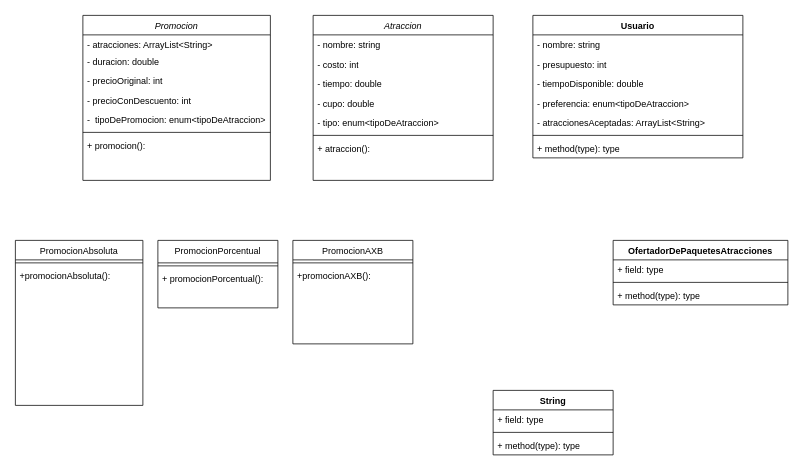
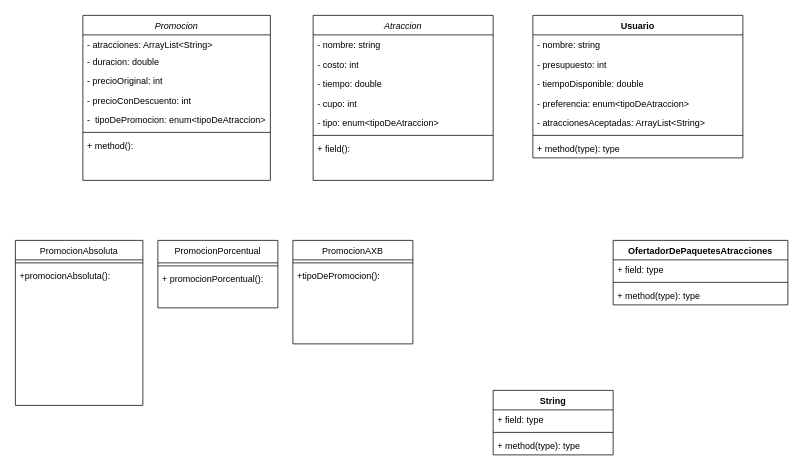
- <mxCell id="20" value="- cupo: double" style="text;strokeColor=none;fillColor=none;align=left;verticalAlign=top;spacingLeft=4;spacingRight=4;overflow=hidden;rotatable=0;points=[[0,0.5],[1,0.5]];portConstraint=eastwest;whiteSpace=wrap;html=1;" vertex="1" parent="16"><mxGeometry y="104" width="240" height="26" as="geometry" /></mxCell>
+ <mxCell id="20" value="- cupo: int" style="text;strokeColor=none;fillColor=none;align=left;verticalAlign=top;spacingLeft=4;spacingRight=4;overflow=hidden;rotatable=0;points=[[0,0.5],[1,0.5]];portConstraint=eastwest;whiteSpace=wrap;html=1;" vertex="1" parent="16"><mxGeometry y="104" width="240" height="26" as="geometry" /></mxCell>
- <mxCell id="9" value="+ promocion():" style="text;strokeColor=none;fillColor=none;align=left;verticalAlign=top;spacingLeft=4;spacingRight=4;overflow=hidden;rotatable=0;points=[[0,0.5],[1,0.5]];portConstraint=eastwest;whiteSpace=wrap;html=1;" vertex="1" parent="2"><mxGeometry y="160" width="250" height="26" as="geometry" /></mxCell>
+ <mxCell id="9" value="+ method():" style="text;strokeColor=none;fillColor=none;align=left;verticalAlign=top;spacingLeft=4;spacingRight=4;overflow=hidden;rotatable=0;points=[[0,0.5],[1,0.5]];portConstraint=eastwest;whiteSpace=wrap;html=1;" vertex="1" parent="2"><mxGeometry y="160" width="250" height="26" as="geometry" /></mxCell>
- <mxCell id="23" value="+ atraccion():" style="text;strokeColor=none;fillColor=none;align=left;verticalAlign=top;spacingLeft=4;spacingRight=4;overflow=hidden;rotatable=0;points=[[0,0.5],[1,0.5]];portConstraint=eastwest;whiteSpace=wrap;html=1;" vertex="1" parent="16"><mxGeometry y="164" width="240" height="26" as="geometry" /></mxCell>
+ <mxCell id="23" value="+ field():" style="text;strokeColor=none;fillColor=none;align=left;verticalAlign=top;spacingLeft=4;spacingRight=4;overflow=hidden;rotatable=0;points=[[0,0.5],[1,0.5]];portConstraint=eastwest;whiteSpace=wrap;html=1;" vertex="1" parent="16"><mxGeometry y="164" width="240" height="26" as="geometry" /></mxCell>
- <mxCell id="26" value="+promocionAXB():" style="text;align=left;verticalAlign=top;spacingLeft=4;spacingRight=4;overflow=hidden;rotatable=0;points=[[0,0.5],[1,0.5]];portConstraint=eastwest;fontStyle=0" vertex="1" parent="24"><mxGeometry y="34" width="160" height="26" as="geometry" /></mxCell>
+ <mxCell id="26" value="+tipoDePromocion():" style="text;align=left;verticalAlign=top;spacingLeft=4;spacingRight=4;overflow=hidden;rotatable=0;points=[[0,0.5],[1,0.5]];portConstraint=eastwest;fontStyle=0" vertex="1" parent="24"><mxGeometry y="34" width="160" height="26" as="geometry" /></mxCell>
